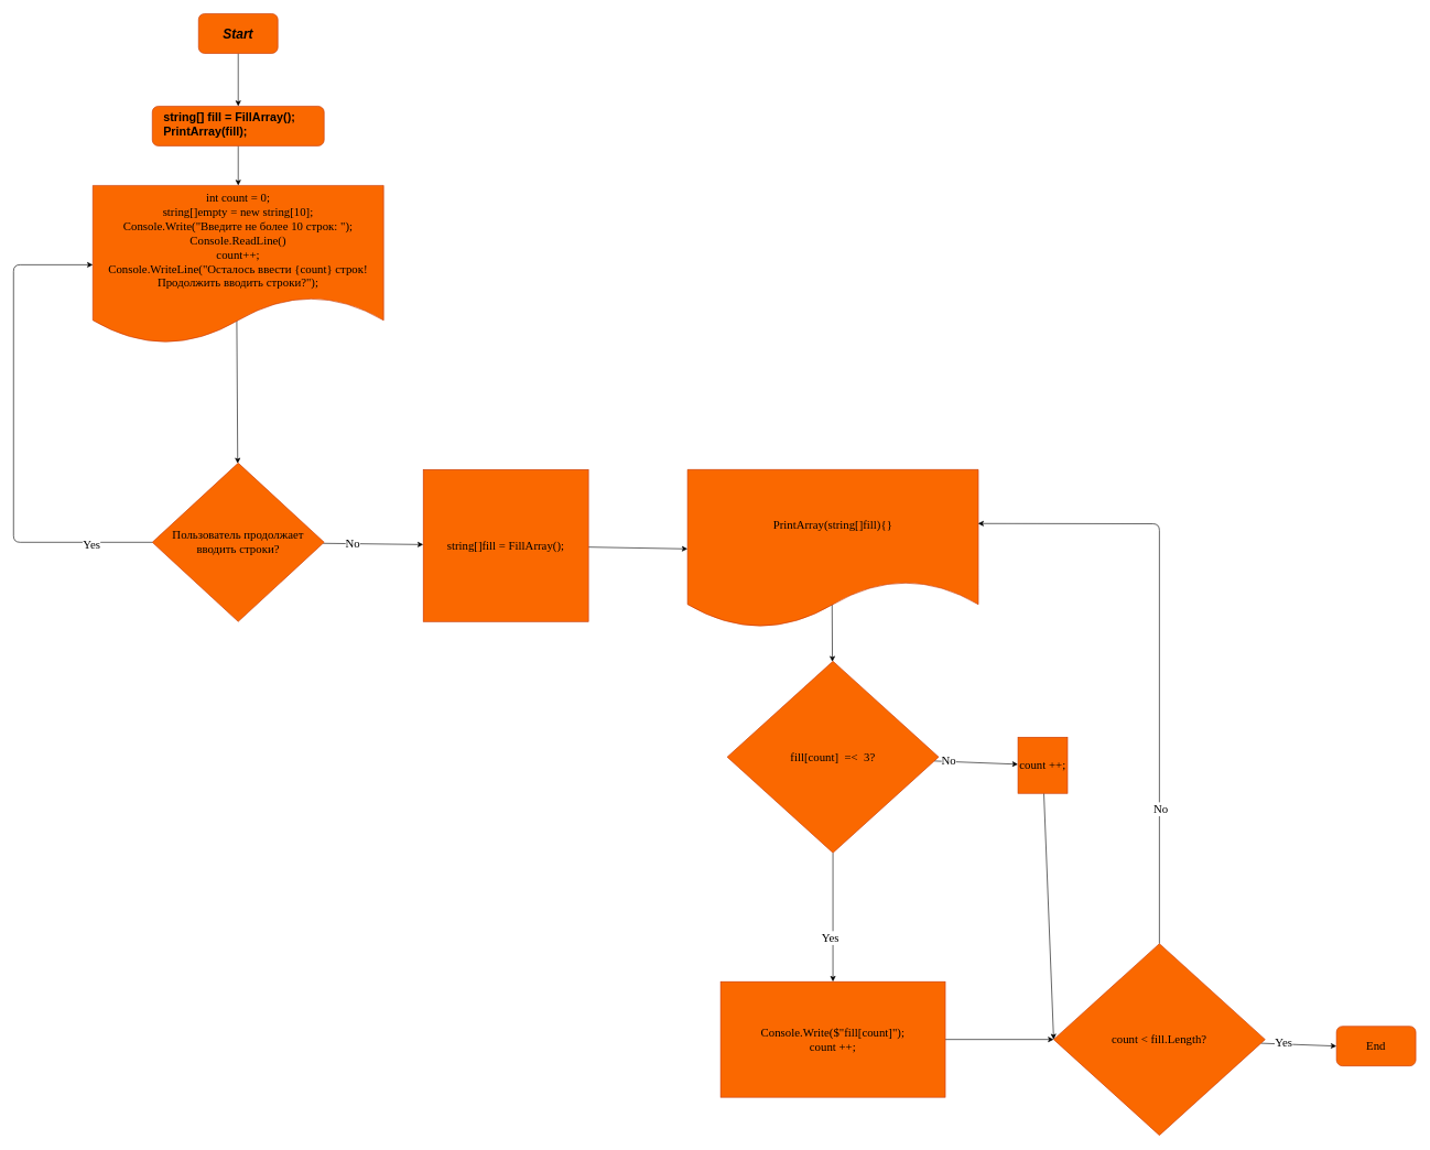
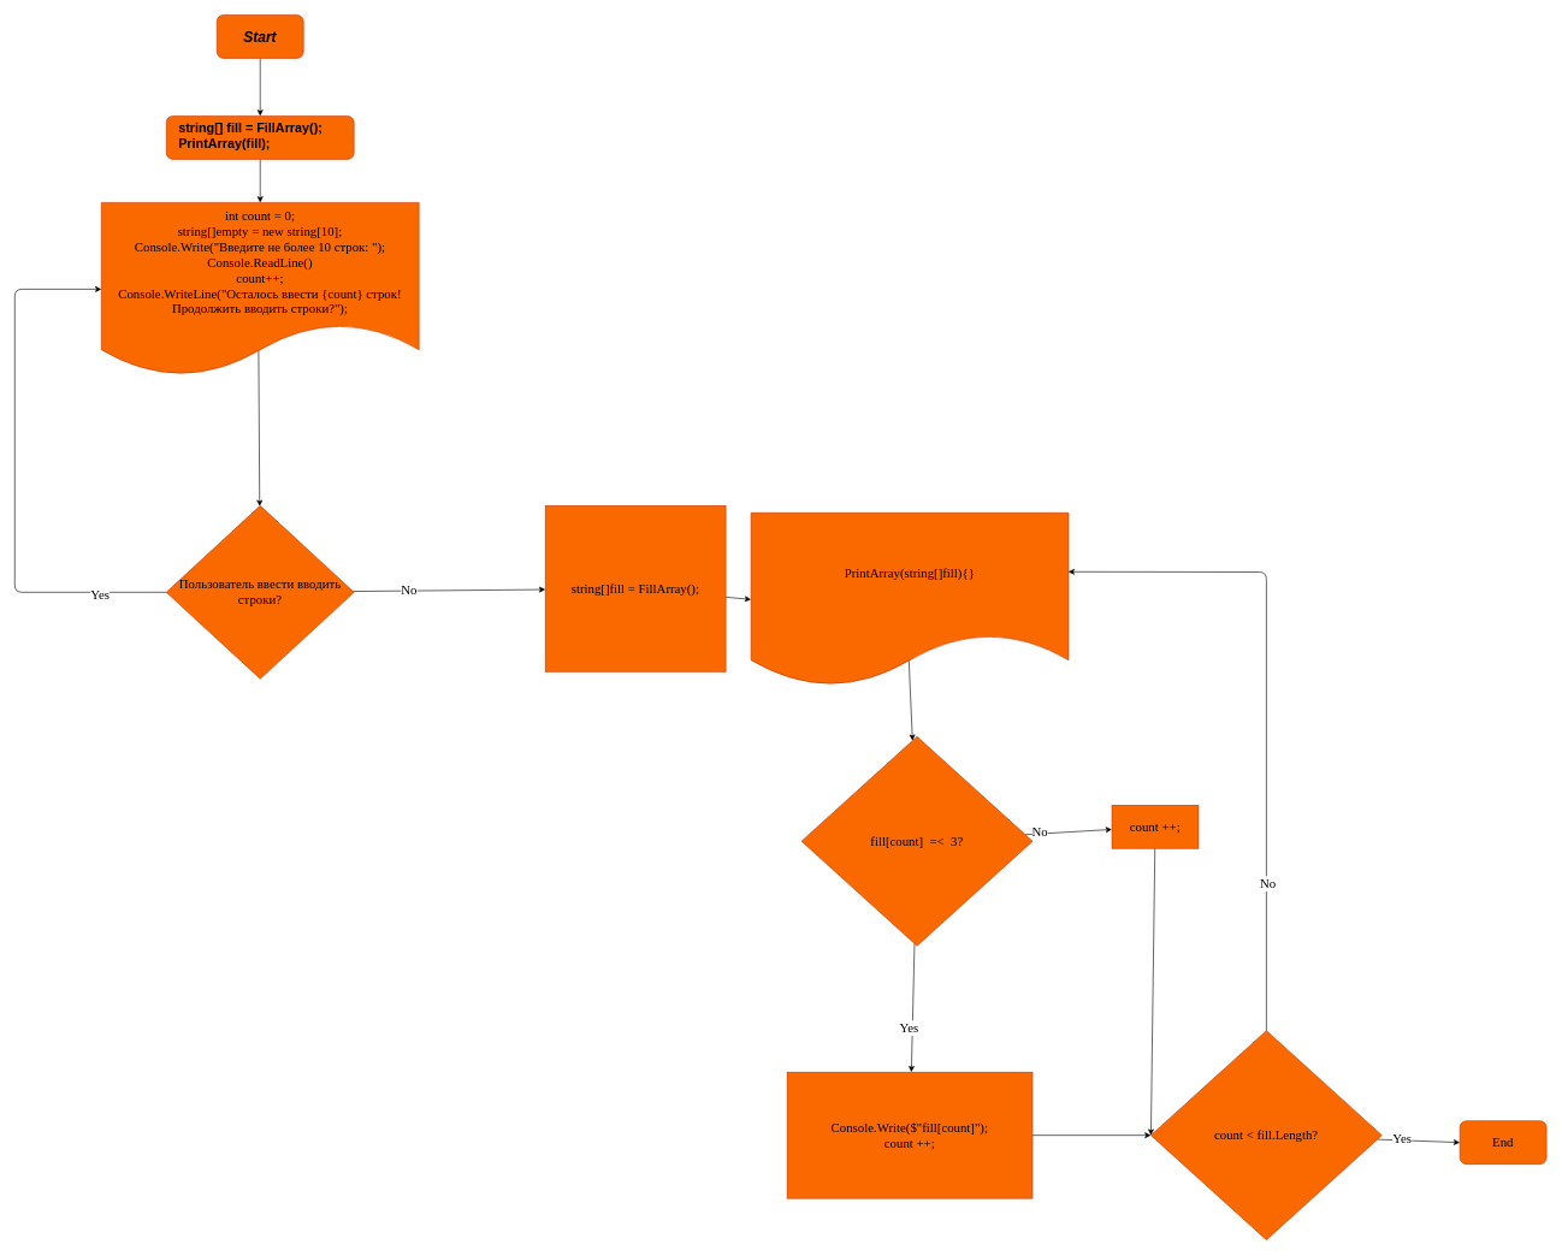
- <mxCell id="10" value="Пользователь продолжает вводить строки?" style="rhombus;whiteSpace=wrap;html=1;fontSize=18;fontFamily=Times New Roman;fillColor=#fa6800;strokeColor=#C73500;fontColor=#000000;" vertex="1" parent="1"><mxGeometry x="230" y="700" width="260" height="240" as="geometry" /></mxCell>
+ <mxCell id="10" value="Пользователь ввести вводить строки?" style="rhombus;whiteSpace=wrap;html=1;fontSize=18;fontFamily=Times New Roman;fillColor=#fa6800;strokeColor=#C73500;fontColor=#000000;" vertex="1" parent="1"><mxGeometry x="230" y="700" width="260" height="240" as="geometry" /></mxCell>
- <mxCell id="14" value="string[]fill = FillArray();" style="whiteSpace=wrap;html=1;fontSize=18;fontFamily=Times New Roman;fillColor=#fa6800;strokeColor=#C73500;fontColor=#000000;" vertex="1" parent="1"><mxGeometry x="640" y="710" width="250" height="230" as="geometry" /></mxCell>
+ <mxCell id="14" value="string[]fill = FillArray();" style="whiteSpace=wrap;html=1;fontSize=18;fontFamily=Times New Roman;fillColor=#fa6800;strokeColor=#C73500;fontColor=#000000;" vertex="1" parent="1"><mxGeometry x="755" y="700" width="250" height="230" as="geometry" /></mxCell>
- <mxCell id="26" value="fill[count]&amp;nbsp; =&amp;lt;&amp;nbsp; 3?" style="rhombus;whiteSpace=wrap;html=1;fontSize=18;fontFamily=Times New Roman;fillColor=#fa6800;strokeColor=#C73500;fontColor=#000000;" vertex="1" parent="1"><mxGeometry x="1100" y="1000" width="320" height="290" as="geometry" /></mxCell>
+ <mxCell id="26" value="fill[count]&amp;nbsp; =&amp;lt;&amp;nbsp; 3?" style="rhombus;whiteSpace=wrap;html=1;fontSize=18;fontFamily=Times New Roman;fillColor=#fa6800;strokeColor=#C73500;fontColor=#000000;" vertex="1" parent="1"><mxGeometry x="1110" y="1020" width="320" height="290" as="geometry" /></mxCell>
- <mxCell id="30" value="count ++;" style="whiteSpace=wrap;html=1;fontSize=18;fontFamily=Times New Roman;fillColor=#fa6800;strokeColor=#C73500;fontColor=#000000;" vertex="1" parent="1"><mxGeometry x="1540" y="1115" width="75" height="85" as="geometry" /></mxCell>
+ <mxCell id="30" value="count ++;" style="whiteSpace=wrap;html=1;fontSize=18;fontFamily=Times New Roman;fillColor=#fa6800;strokeColor=#C73500;fontColor=#000000;" vertex="1" parent="1"><mxGeometry x="1540" y="1115" width="120" height="60" as="geometry" /></mxCell>
